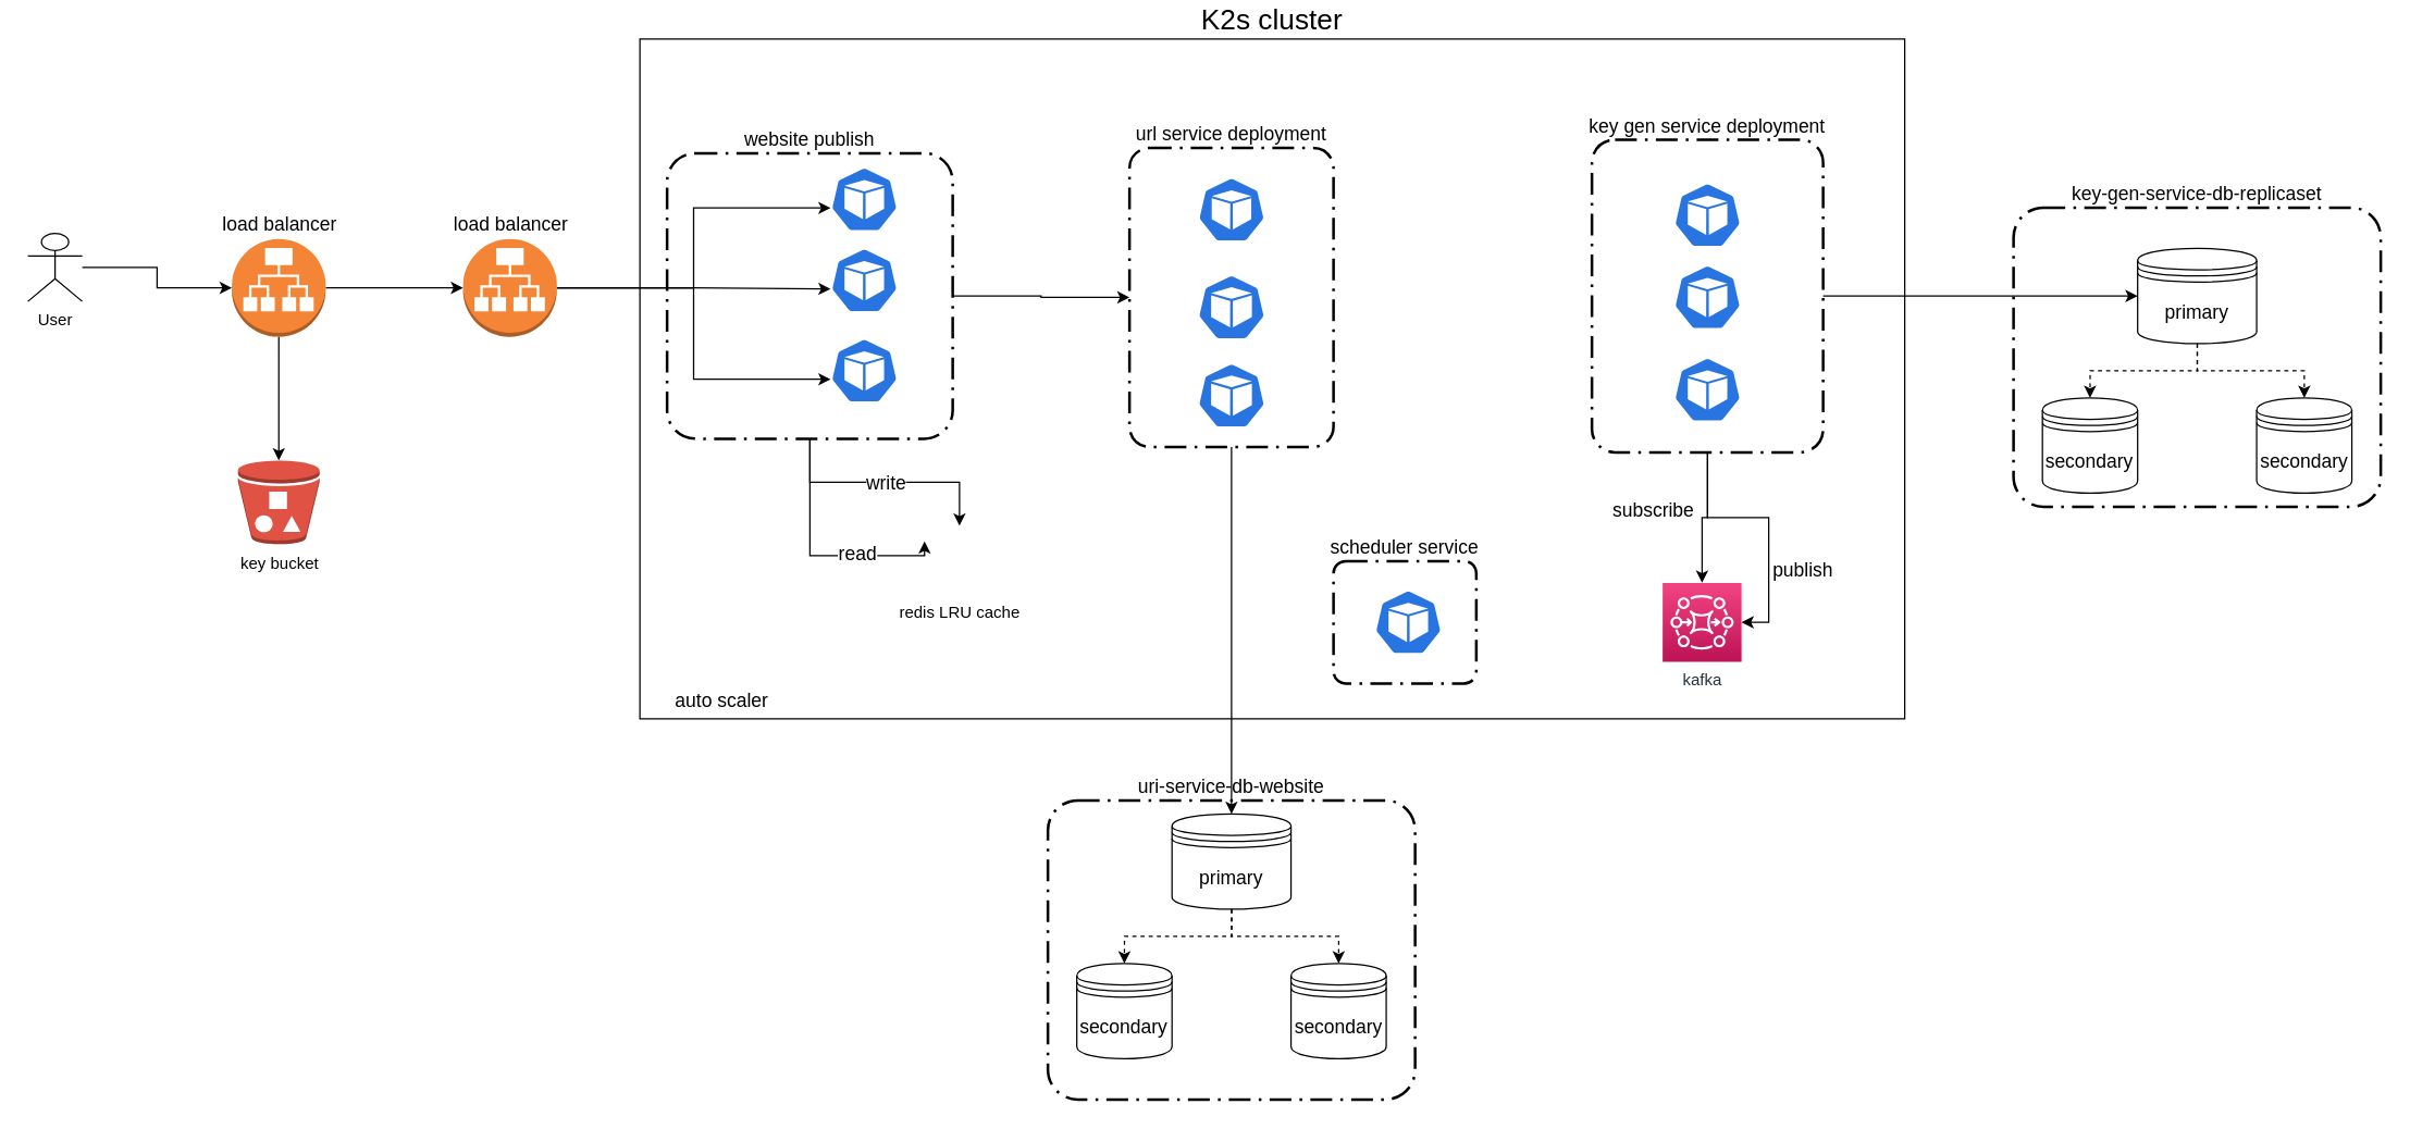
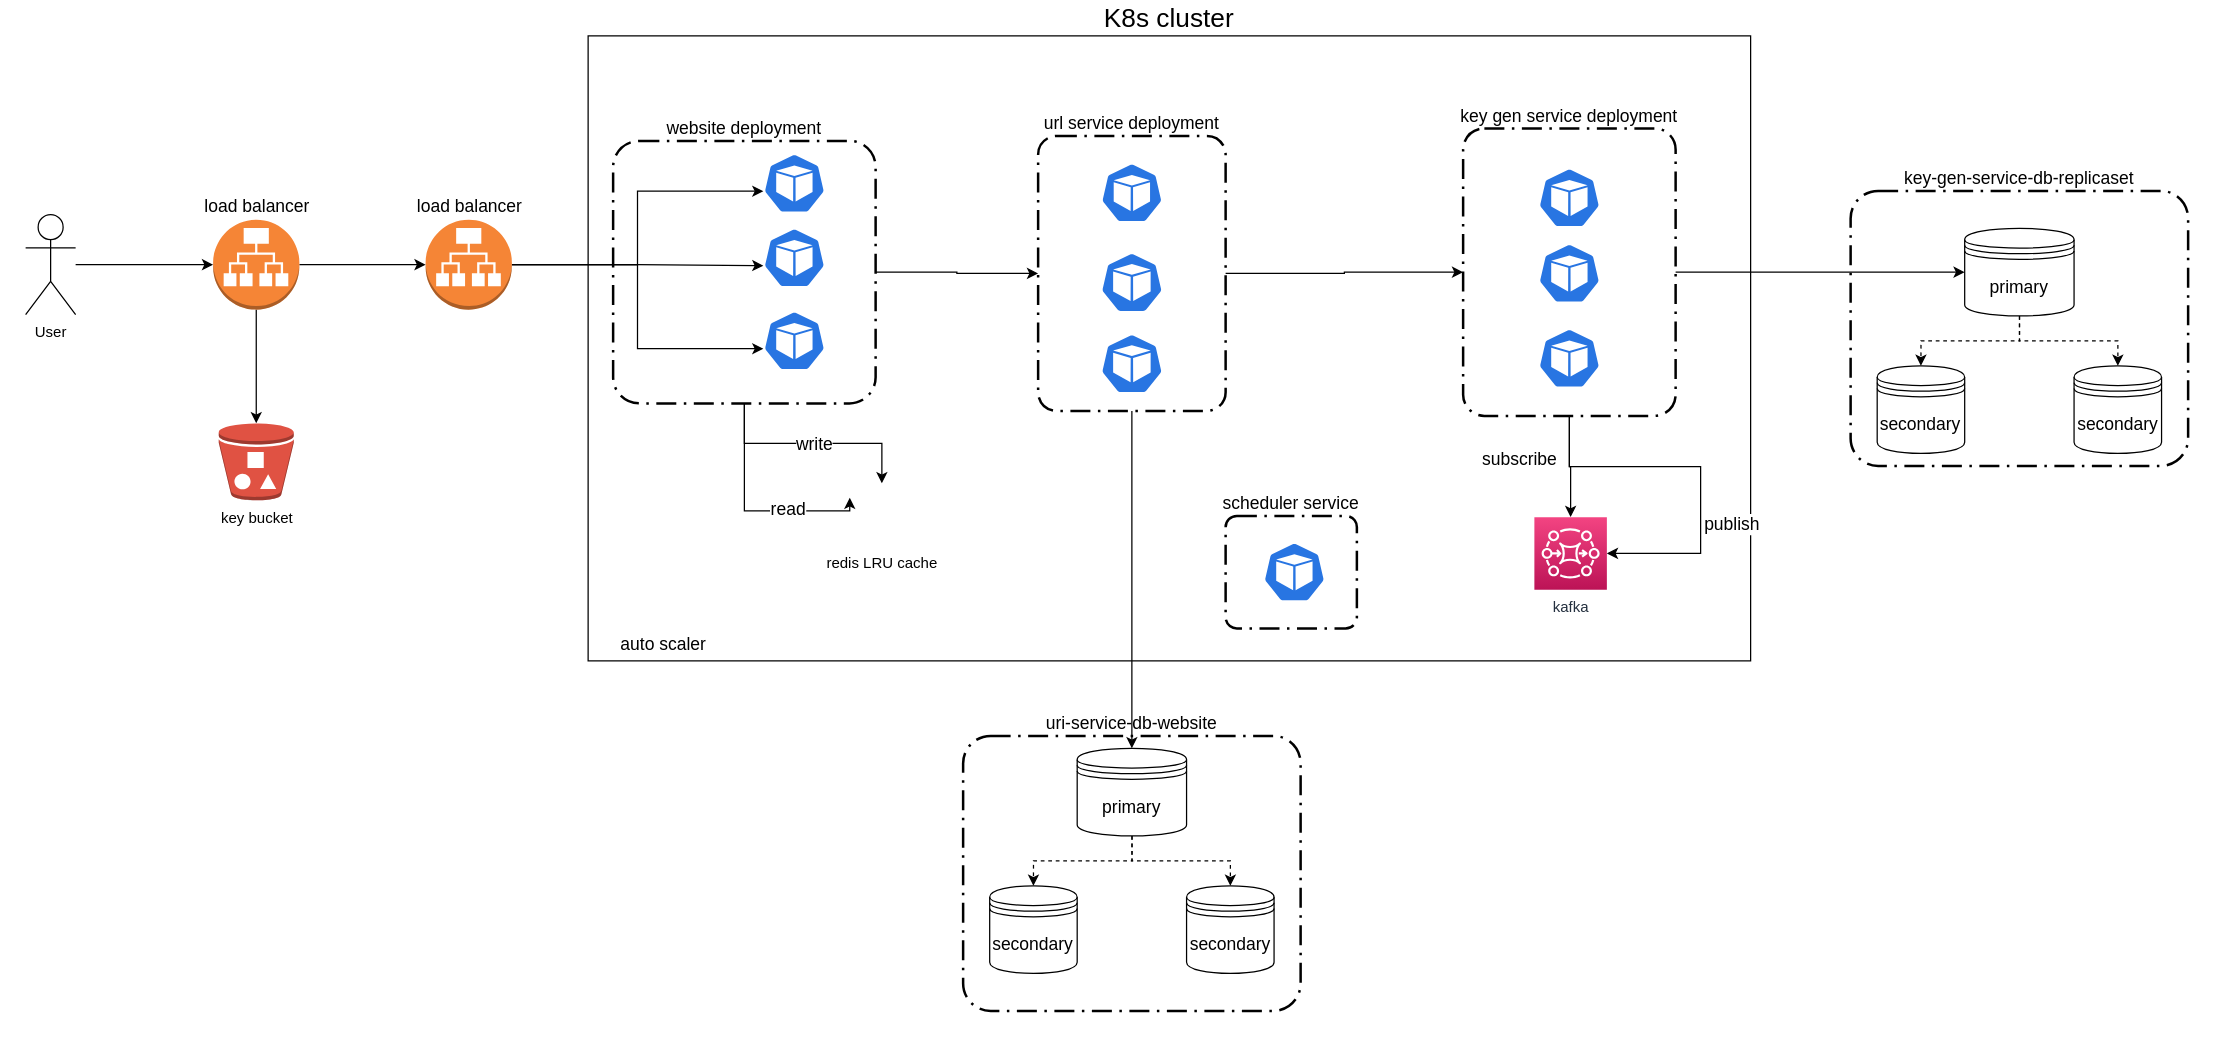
- <mxCell id="2" value="K2s cluster" style="rounded=0;whiteSpace=wrap;html=1;metaEdit=0;fontSize=21;labelPosition=center;verticalLabelPosition=top;align=center;verticalAlign=bottom;labelBackgroundColor=none;fillColor=none;" parent="1" vertex="1"><mxGeometry x="470" y="20" width="930" height="500" as="geometry" /></mxCell>
+ <mxCell id="2" value="K8s cluster" style="rounded=0;whiteSpace=wrap;html=1;metaEdit=0;fontSize=21;labelPosition=center;verticalLabelPosition=top;align=center;verticalAlign=bottom;labelBackgroundColor=none;fillColor=none;" parent="1" vertex="1"><mxGeometry x="470" y="20" width="930" height="500" as="geometry" /></mxCell>
- <mxCell id="31" value="website publish" style="rounded=1;arcSize=10;dashed=1;strokeColor=#000000;fillColor=none;gradientColor=none;dashPattern=8 3 1 3;strokeWidth=2;fontSize=14;labelPosition=center;verticalLabelPosition=top;align=center;verticalAlign=bottom;" parent="30" vertex="1"><mxGeometry width="210" height="210" as="geometry" /></mxCell>
+ <mxCell id="31" value="website deployment" style="rounded=1;arcSize=10;dashed=1;strokeColor=#000000;fillColor=none;gradientColor=none;dashPattern=8 3 1 3;strokeWidth=2;fontSize=14;labelPosition=center;verticalLabelPosition=top;align=center;verticalAlign=bottom;" parent="30" vertex="1"><mxGeometry width="210" height="210" as="geometry" /></mxCell>
- <mxCell id="5" value="User" style="shape=umlActor;verticalLabelPosition=bottom;verticalAlign=top;html=1;outlineConnect=0;" parent="1" vertex="1"><mxGeometry x="20" y="163" width="40" height="50" as="geometry" /></mxCell>
+ <mxCell id="5" value="User" style="shape=umlActor;verticalLabelPosition=bottom;verticalAlign=top;html=1;outlineConnect=0;" parent="1" vertex="1"><mxGeometry x="20" y="163" width="40" height="80" as="geometry" /></mxCell>
+ <mxCell id="10" style="edgeStyle=orthogonalEdgeStyle;rounded=0;orthogonalLoop=1;jettySize=auto;html=1;entryX=0;entryY=0.5;entryDx=0;entryDy=0;fontSize=14;" parent="1" source="27" target="39" edge="1"><mxGeometry relative="1" as="geometry" /></mxCell>
- <mxCell id="18" value="kafka" style="points=[[0,0,0],[0.25,0,0],[0.5,0,0],[0.75,0,0],[1,0,0],[0,1,0],[0.25,1,0],[0.5,1,0],[0.75,1,0],[1,1,0],[0,0.25,0],[0,0.5,0],[0,0.75,0],[1,0.25,0],[1,0.5,0],[1,0.75,0]];outlineConnect=0;fontColor=#232F3E;gradientColor=#F34482;gradientDirection=north;fillColor=#BC1356;strokeColor=#ffffff;dashed=0;verticalLabelPosition=bottom;verticalAlign=top;align=center;html=1;fontSize=12;fontStyle=0;aspect=fixed;shape=mxgraph.aws4.resourceIcon;resIcon=mxgraph.aws4.mq;" parent="1" vertex="1"><mxGeometry x="1222" y="420" width="58" height="58" as="geometry" /></mxCell>
+ <mxCell id="18" value="kafka" style="points=[[0,0,0],[0.25,0,0],[0.5,0,0],[0.75,0,0],[1,0,0],[0,1,0],[0.25,1,0],[0.5,1,0],[0.75,1,0],[1,1,0],[0,0.25,0],[0,0.5,0],[0,0.75,0],[1,0.25,0],[1,0.5,0],[1,0.75,0]];outlineConnect=0;fontColor=#232F3E;gradientColor=#F34482;gradientDirection=north;fillColor=#BC1356;strokeColor=#ffffff;dashed=0;verticalLabelPosition=bottom;verticalAlign=top;align=center;html=1;fontSize=12;fontStyle=0;aspect=fixed;shape=mxgraph.aws4.resourceIcon;resIcon=mxgraph.aws4.mq;" parent="1" vertex="1"><mxGeometry x="1227" y="405" width="58" height="58" as="geometry" /></mxCell>
